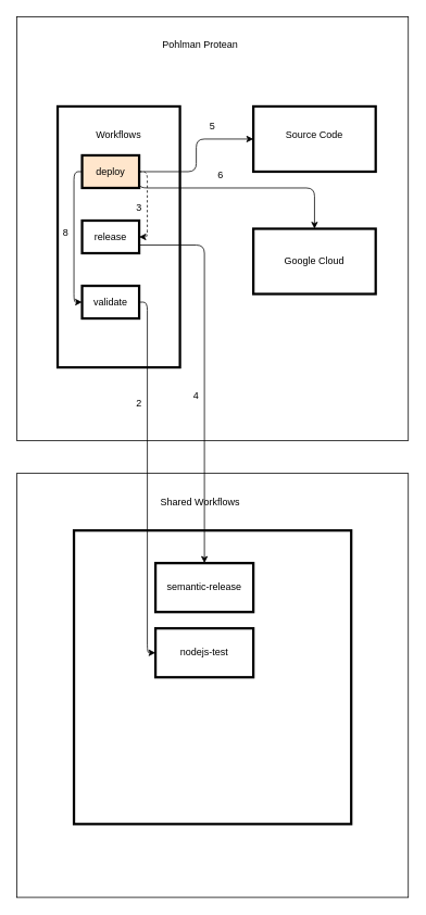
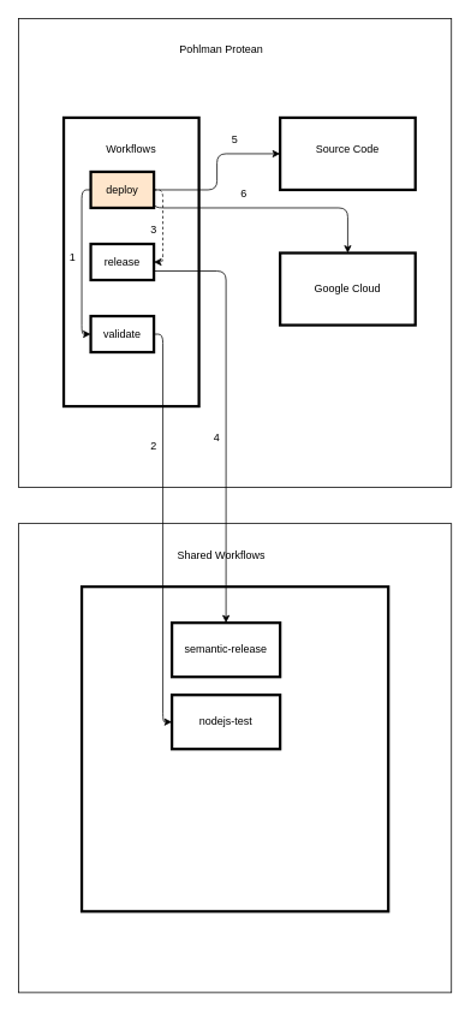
- <mxCell id="22" value="8" style="text;strokeColor=none;align=center;fillColor=none;html=1;verticalAlign=middle;whiteSpace=wrap;rounded=0;strokeWidth=3;" vertex="1" parent="1"><mxGeometry x="50" y="270" width="60" height="30" as="geometry" /></mxCell>
+ <mxCell id="22" value="1" style="text;strokeColor=none;align=center;fillColor=none;html=1;verticalAlign=middle;whiteSpace=wrap;rounded=0;strokeWidth=3;" vertex="1" parent="1"><mxGeometry x="50" y="270" width="60" height="30" as="geometry" /></mxCell>
